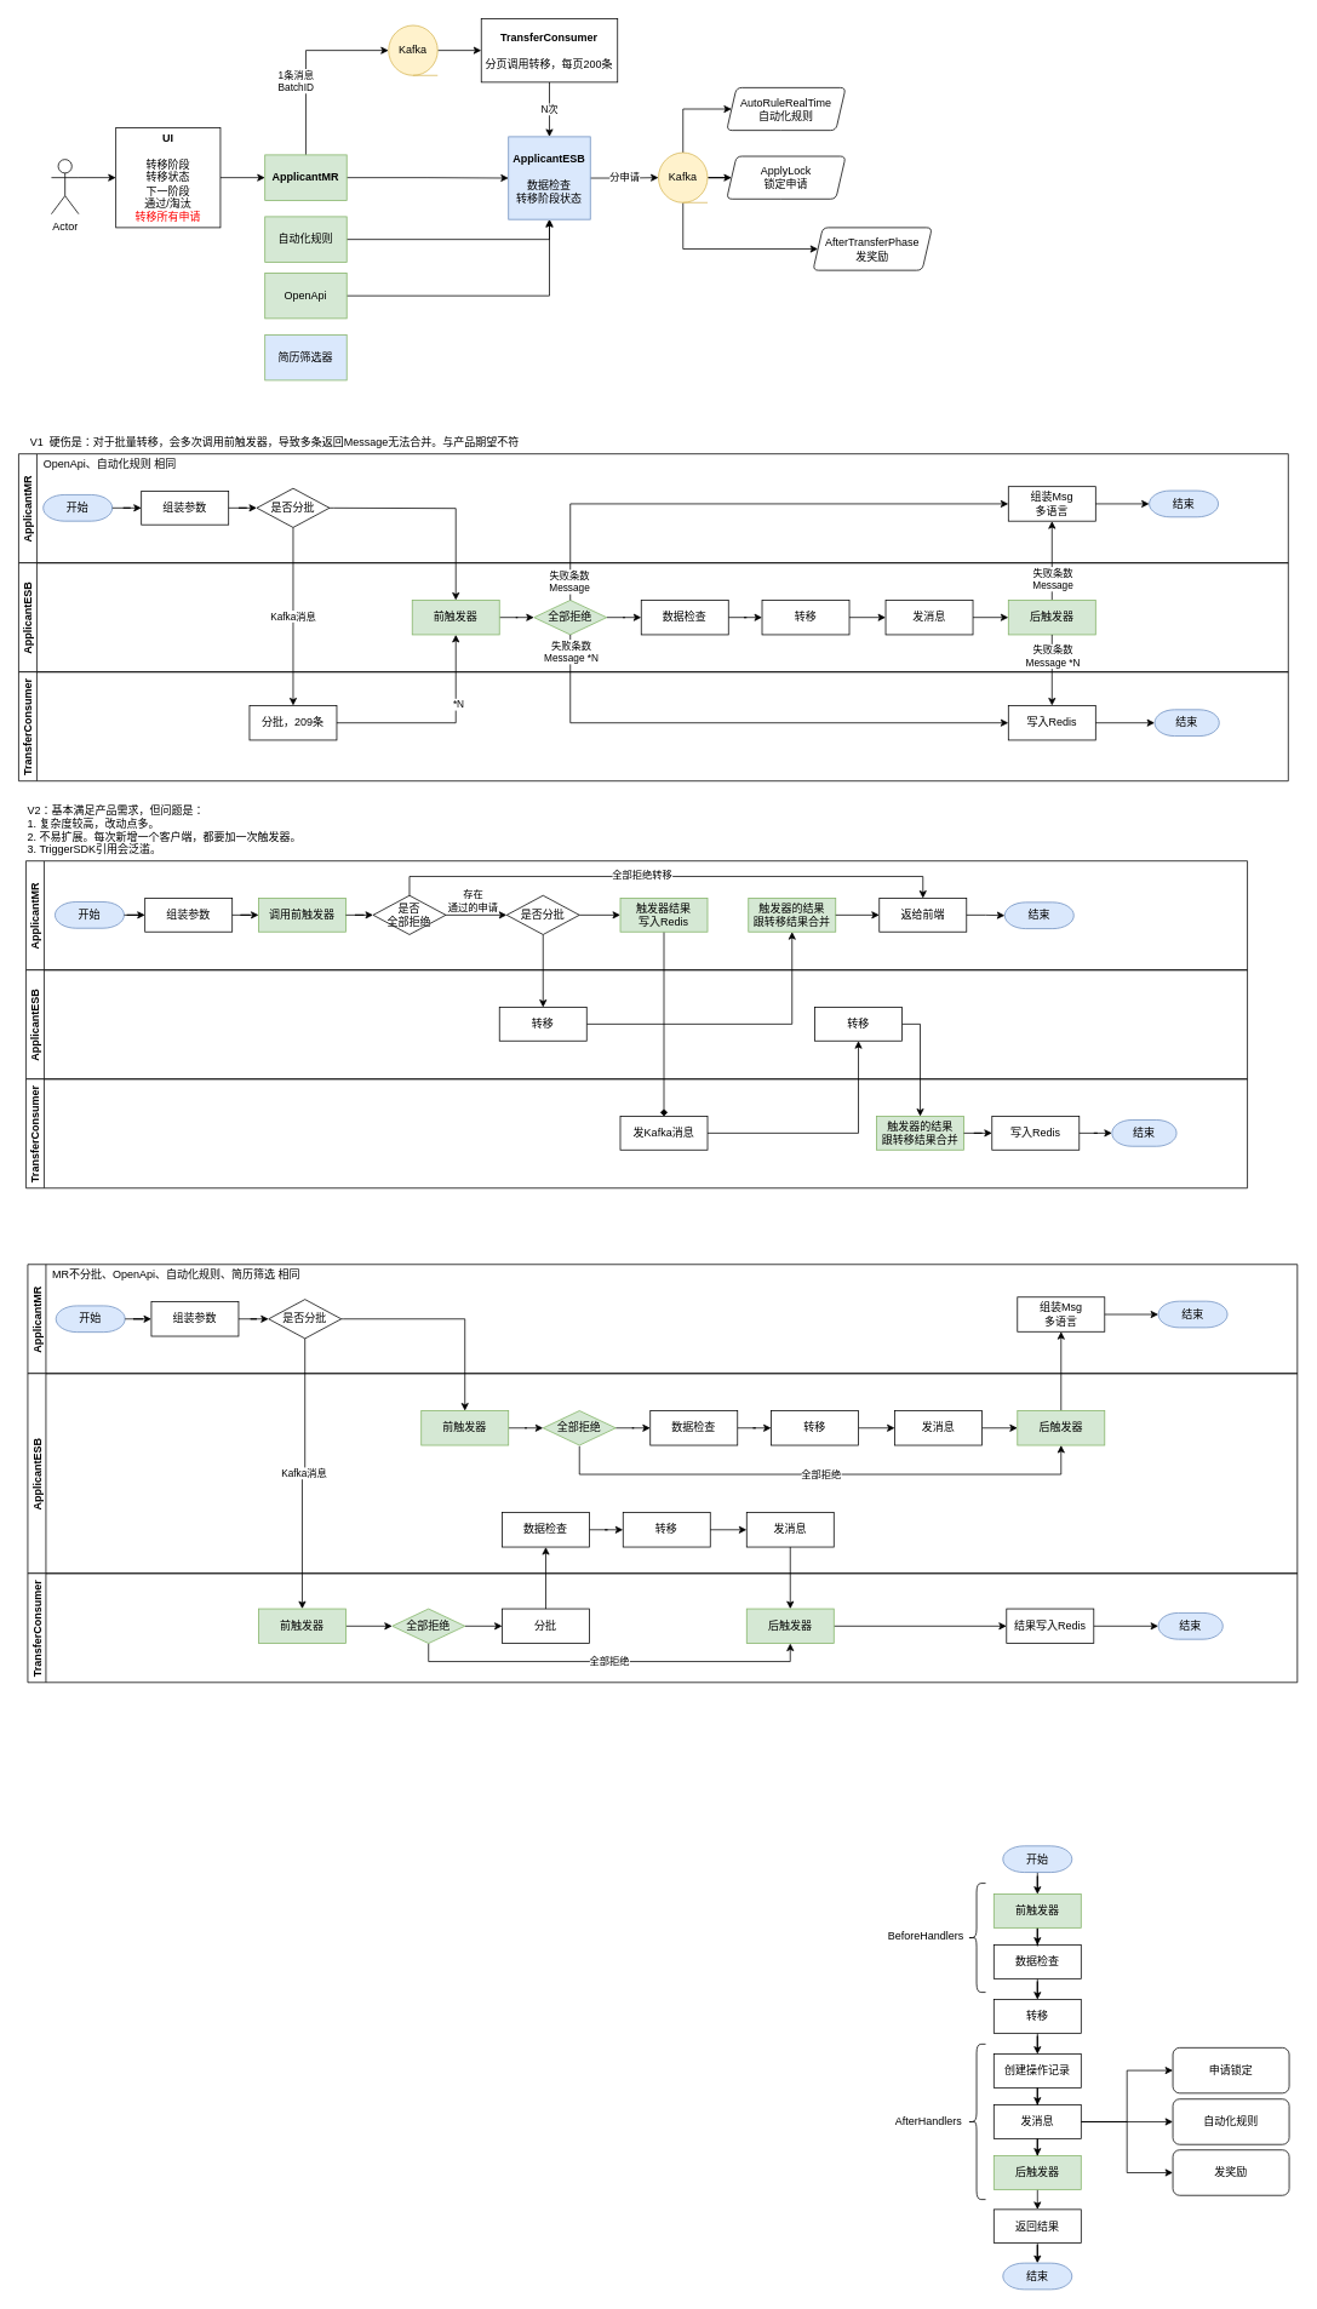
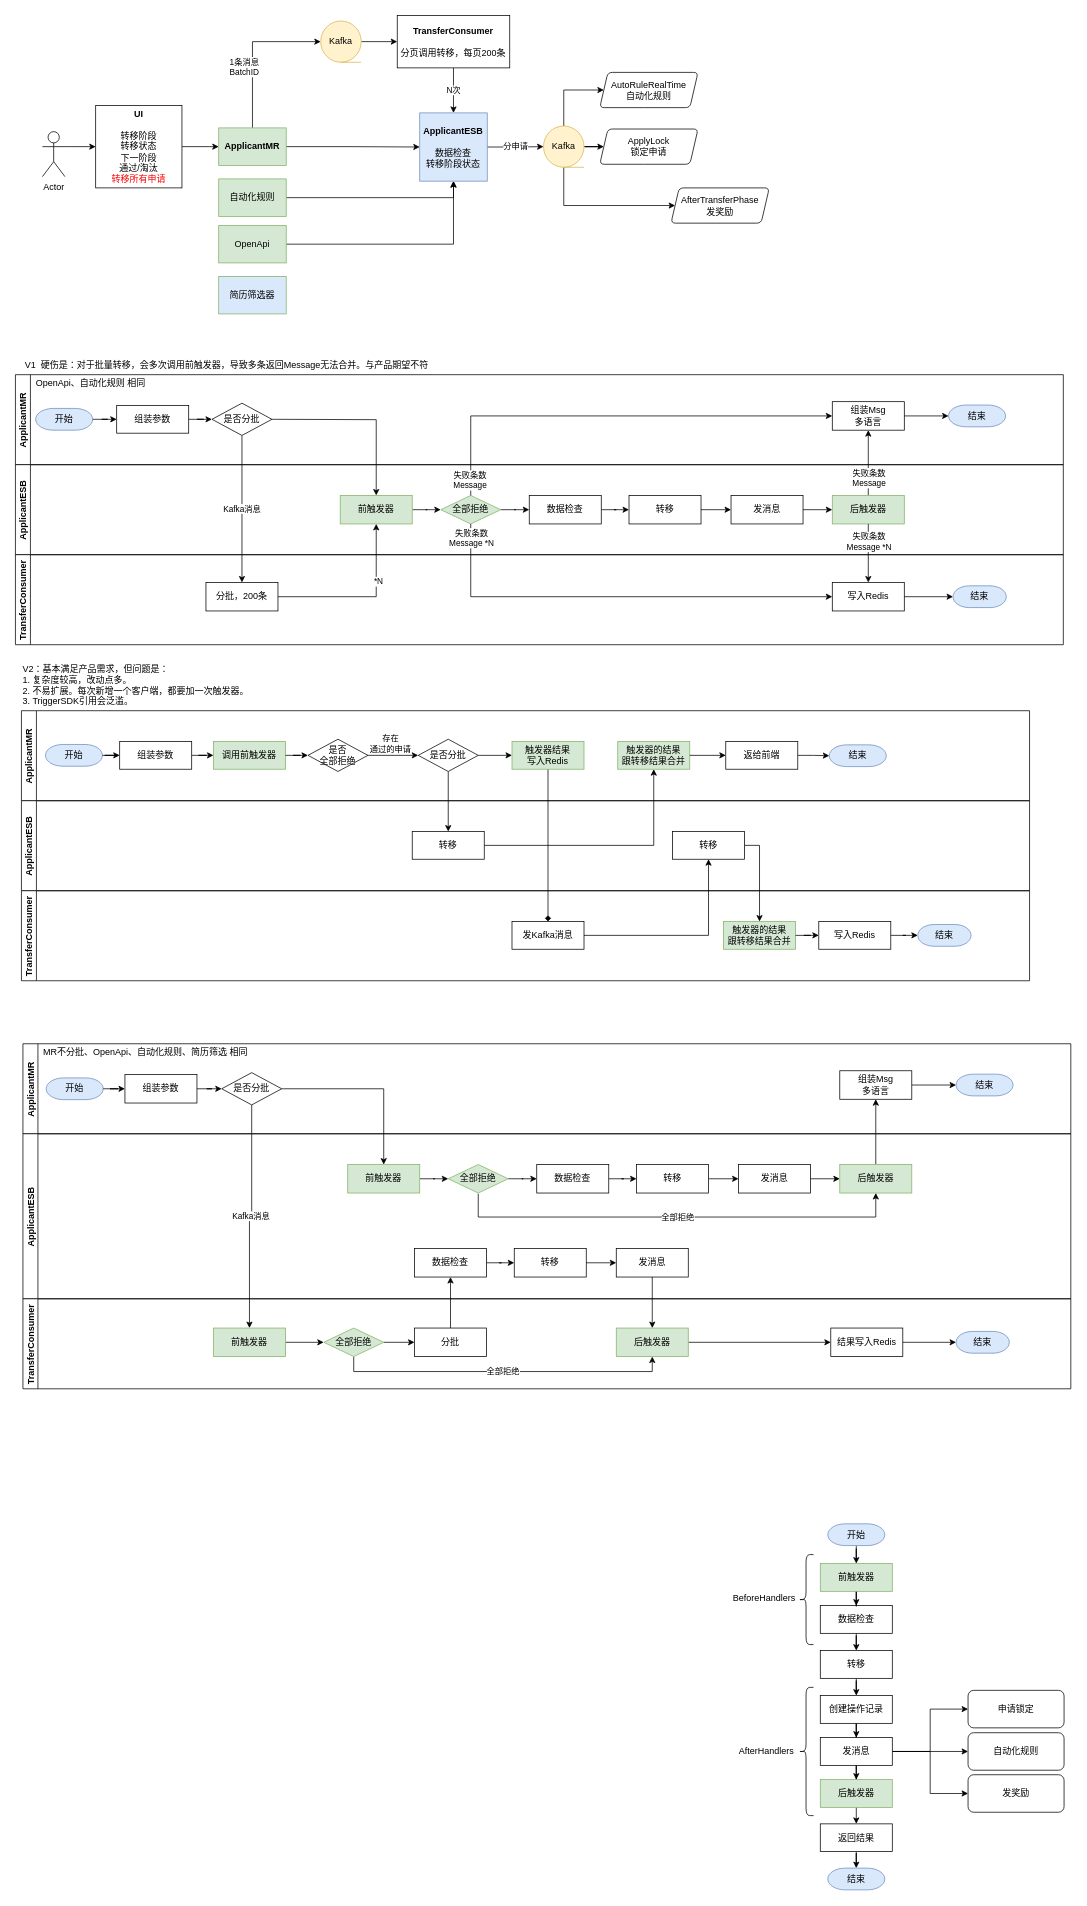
- <mxCell id="115" value="分批，209条" style="rounded=0;whiteSpace=wrap;html=1;" parent="114" vertex="1"><mxGeometry x="254" y="37" width="96" height="38" as="geometry" /></mxCell>
+ <mxCell id="115" value="分批，200条" style="rounded=0;whiteSpace=wrap;html=1;" parent="114" vertex="1"><mxGeometry x="254" y="37" width="96" height="38" as="geometry" /></mxCell>
- <mxCell id="70" style="edgeStyle=orthogonalEdgeStyle;rounded=0;orthogonalLoop=1;jettySize=auto;html=1;exitX=0.5;exitY=0;exitDx=0;exitDy=0;entryX=0.5;entryY=0;entryDx=0;entryDy=0;" parent="57" source="63" target="73" edge="1"><mxGeometry relative="1" as="geometry"><Array as="points"><mxPoint x="422" y="17" /><mxPoint x="987" y="17" /></Array><mxPoint x="993" y="41" as="targetPoint" /></mxGeometry></mxCell>
- <mxCell id="71" value="全部拒绝转移" style="edgeLabel;html=1;align=center;verticalAlign=middle;resizable=0;points=[];" parent="70" vertex="1" connectable="0"><mxGeometry x="-0.095" y="2" relative="1" as="geometry"><mxPoint as="offset" /></mxGeometry></mxCell>
